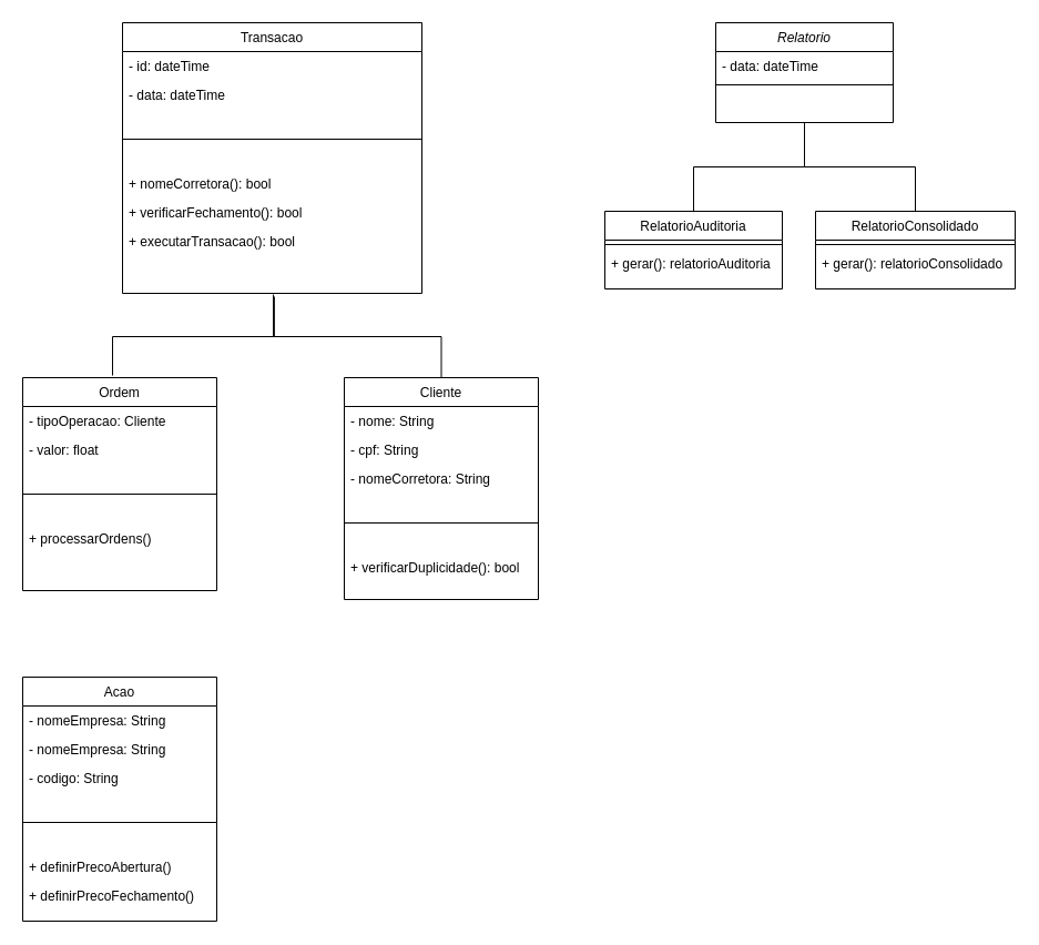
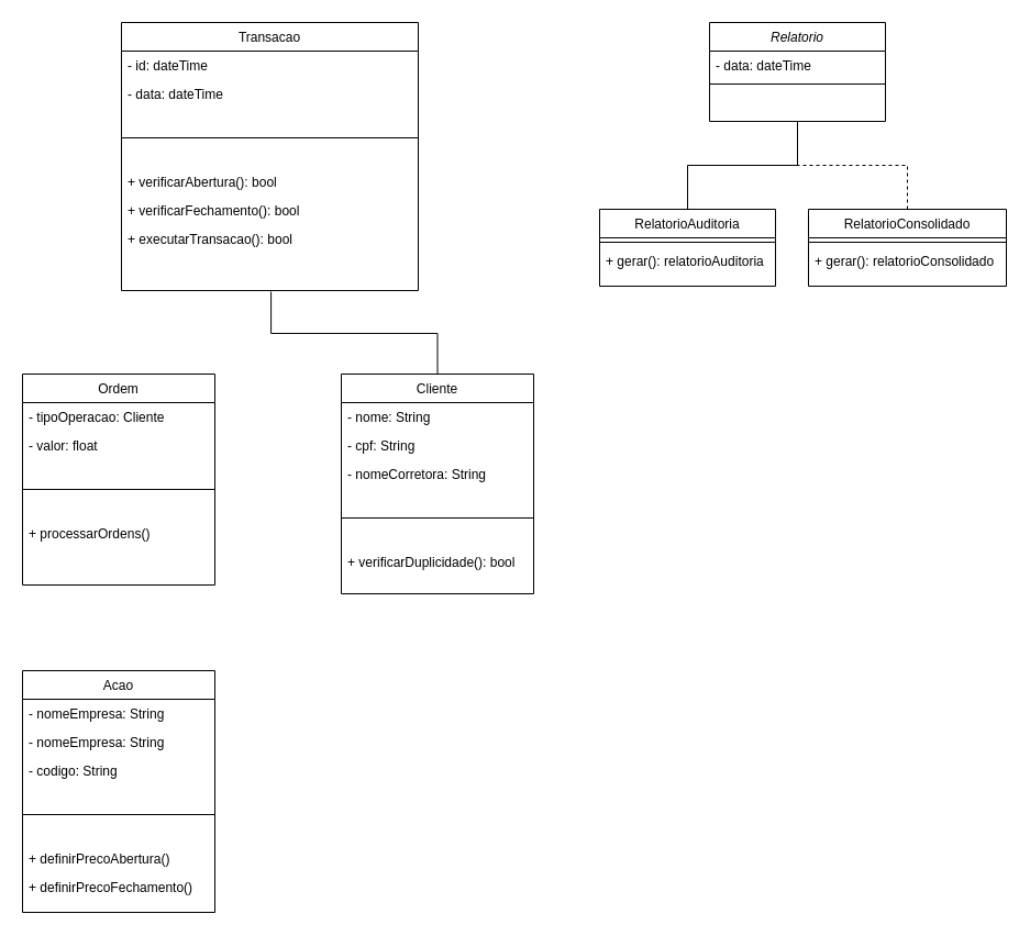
- <mxCell id="12" value="" style="endArrow=none;endSize=10;endFill=0;shadow=0;strokeWidth=1;rounded=0;edgeStyle=elbowEdgeStyle;elbow=vertical;" parent="1" source="9" target="2" edge="1"><mxGeometry width="160" relative="1" as="geometry"><mxPoint x="635" y="273" as="sourcePoint" /><mxPoint x="735" y="171" as="targetPoint" /></mxGeometry></mxCell>
+ <mxCell id="12" value="" style="endArrow=none;endSize=10;endFill=0;shadow=0;strokeWidth=1;rounded=0;edgeStyle=elbowEdgeStyle;elbow=vertical;dashed=1;" parent="1" source="9" target="2" edge="1"><mxGeometry width="160" relative="1" as="geometry"><mxPoint x="635" y="273" as="sourcePoint" /><mxPoint x="735" y="171" as="targetPoint" /></mxGeometry></mxCell>
- <mxCell id="17" value="+ nomeCorretora(): bool" style="text;align=left;verticalAlign=top;spacingLeft=4;spacingRight=4;overflow=hidden;rotatable=0;points=[[0,0.5],[1,0.5]];portConstraint=eastwest;" vertex="1" parent="13"><mxGeometry y="132" width="270" height="26" as="geometry" /></mxCell>
+ <mxCell id="17" value="+ verificarAbertura(): bool" style="text;align=left;verticalAlign=top;spacingLeft=4;spacingRight=4;overflow=hidden;rotatable=0;points=[[0,0.5],[1,0.5]];portConstraint=eastwest;" vertex="1" parent="13"><mxGeometry y="132" width="270" height="26" as="geometry" /></mxCell>
- <mxCell id="39" value="" style="endArrow=none;endSize=10;endFill=0;shadow=0;strokeWidth=1;rounded=0;edgeStyle=elbowEdgeStyle;elbow=vertical;entryX=0.507;entryY=1.05;entryDx=0;entryDy=0;entryPerimeter=0;exitX=0.463;exitY=-0.01;exitDx=0;exitDy=0;exitPerimeter=0;" edge="1" parent="1" source="20" target="19"><mxGeometry width="160" relative="1" as="geometry"><mxPoint x="-60" y="280" as="sourcePoint" /><mxPoint x="40" y="200" as="targetPoint" /></mxGeometry></mxCell>
